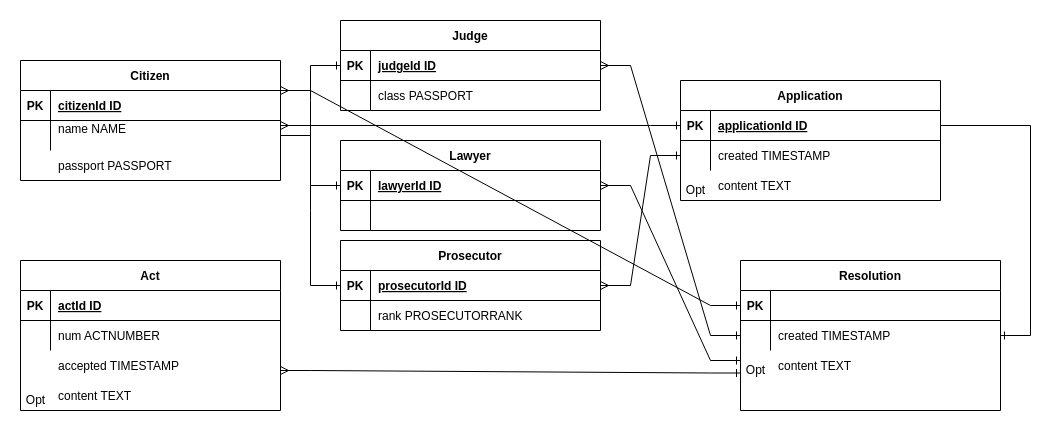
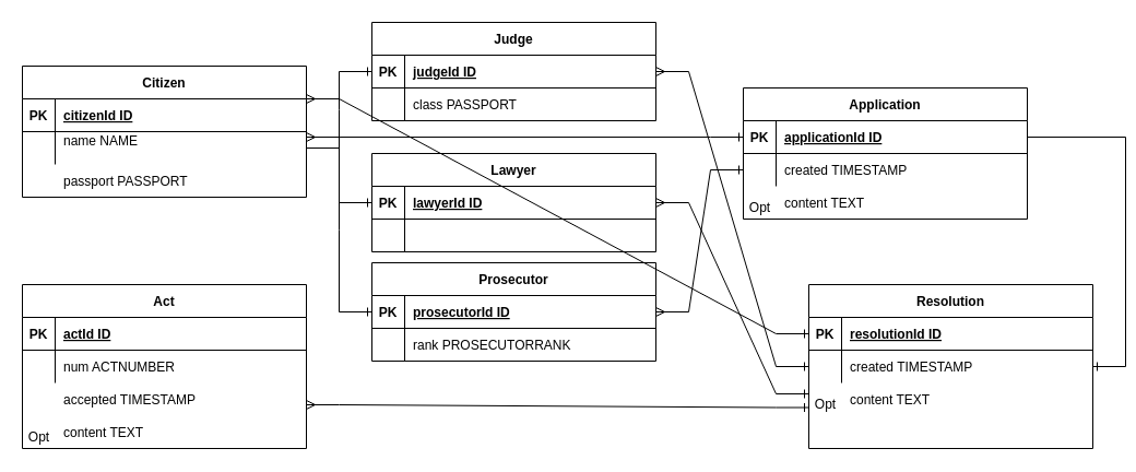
+ <mxCell id="55" value="resolutionId ID" style="shape=partialRectangle;overflow=hidden;connectable=0;fillColor=none;top=0;left=0;bottom=0;right=0;align=left;spacingLeft=6;fontStyle=5;" vertex="1" parent="53"><mxGeometry x="30" width="230" height="30" as="geometry"><mxRectangle width="230" height="30" as="alternateBounds" /></mxGeometry></mxCell>
